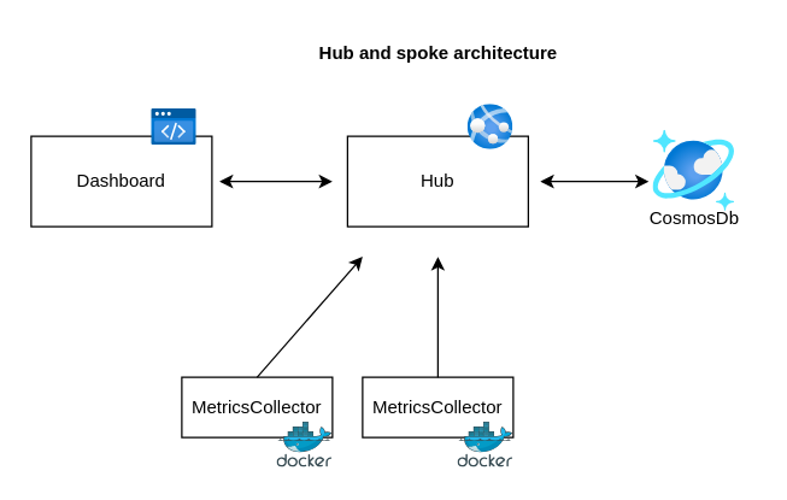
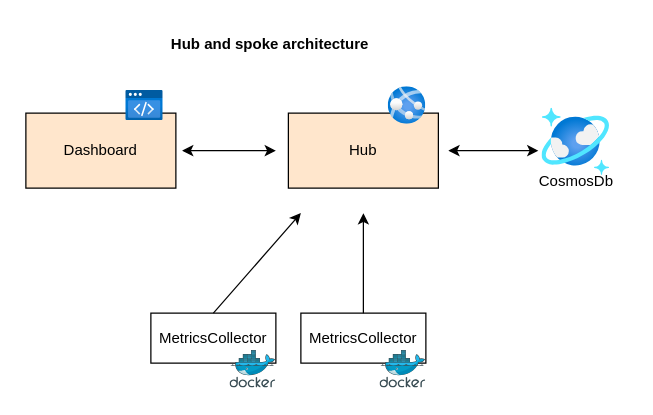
- <mxCell id="5" value="&lt;b&gt;Hub and spoke architecture&lt;/b&gt;" style="text;html=1;align=center;verticalAlign=middle;resizable=0;points=[];autosize=1;strokeColor=none;fillColor=none;" vertex="1" parent="1"><mxGeometry x="200" y="20" width="180" height="30" as="geometry" /></mxCell>
+ <mxCell id="5" value="&lt;b&gt;Hub and spoke architecture&lt;/b&gt;" style="text;html=1;align=center;verticalAlign=middle;resizable=0;points=[];autosize=1;strokeColor=none;fillColor=none;" vertex="1" parent="1"><mxGeometry x="125" y="20" width="180" height="30" as="geometry" /></mxCell>
- <mxCell id="3" value="Dashboard" style="rounded=0;whiteSpace=wrap;html=1;" vertex="1" parent="1"><mxGeometry x="20" y="90" width="120" height="60" as="geometry" /></mxCell>
+ <mxCell id="3" value="Dashboard" style="rounded=0;whiteSpace=wrap;html=1;fillColor=#ffe6cc;" vertex="1" parent="1"><mxGeometry x="20" y="90" width="120" height="60" as="geometry" /></mxCell>
- <mxCell id="2" value="Hub" style="rounded=0;whiteSpace=wrap;html=1;" vertex="1" parent="1"><mxGeometry x="230" y="90" width="120" height="60" as="geometry" /></mxCell>
+ <mxCell id="2" value="Hub" style="rounded=0;whiteSpace=wrap;html=1;fillColor=#ffe6cc;" vertex="1" parent="1"><mxGeometry x="230" y="90" width="120" height="60" as="geometry" /></mxCell>
